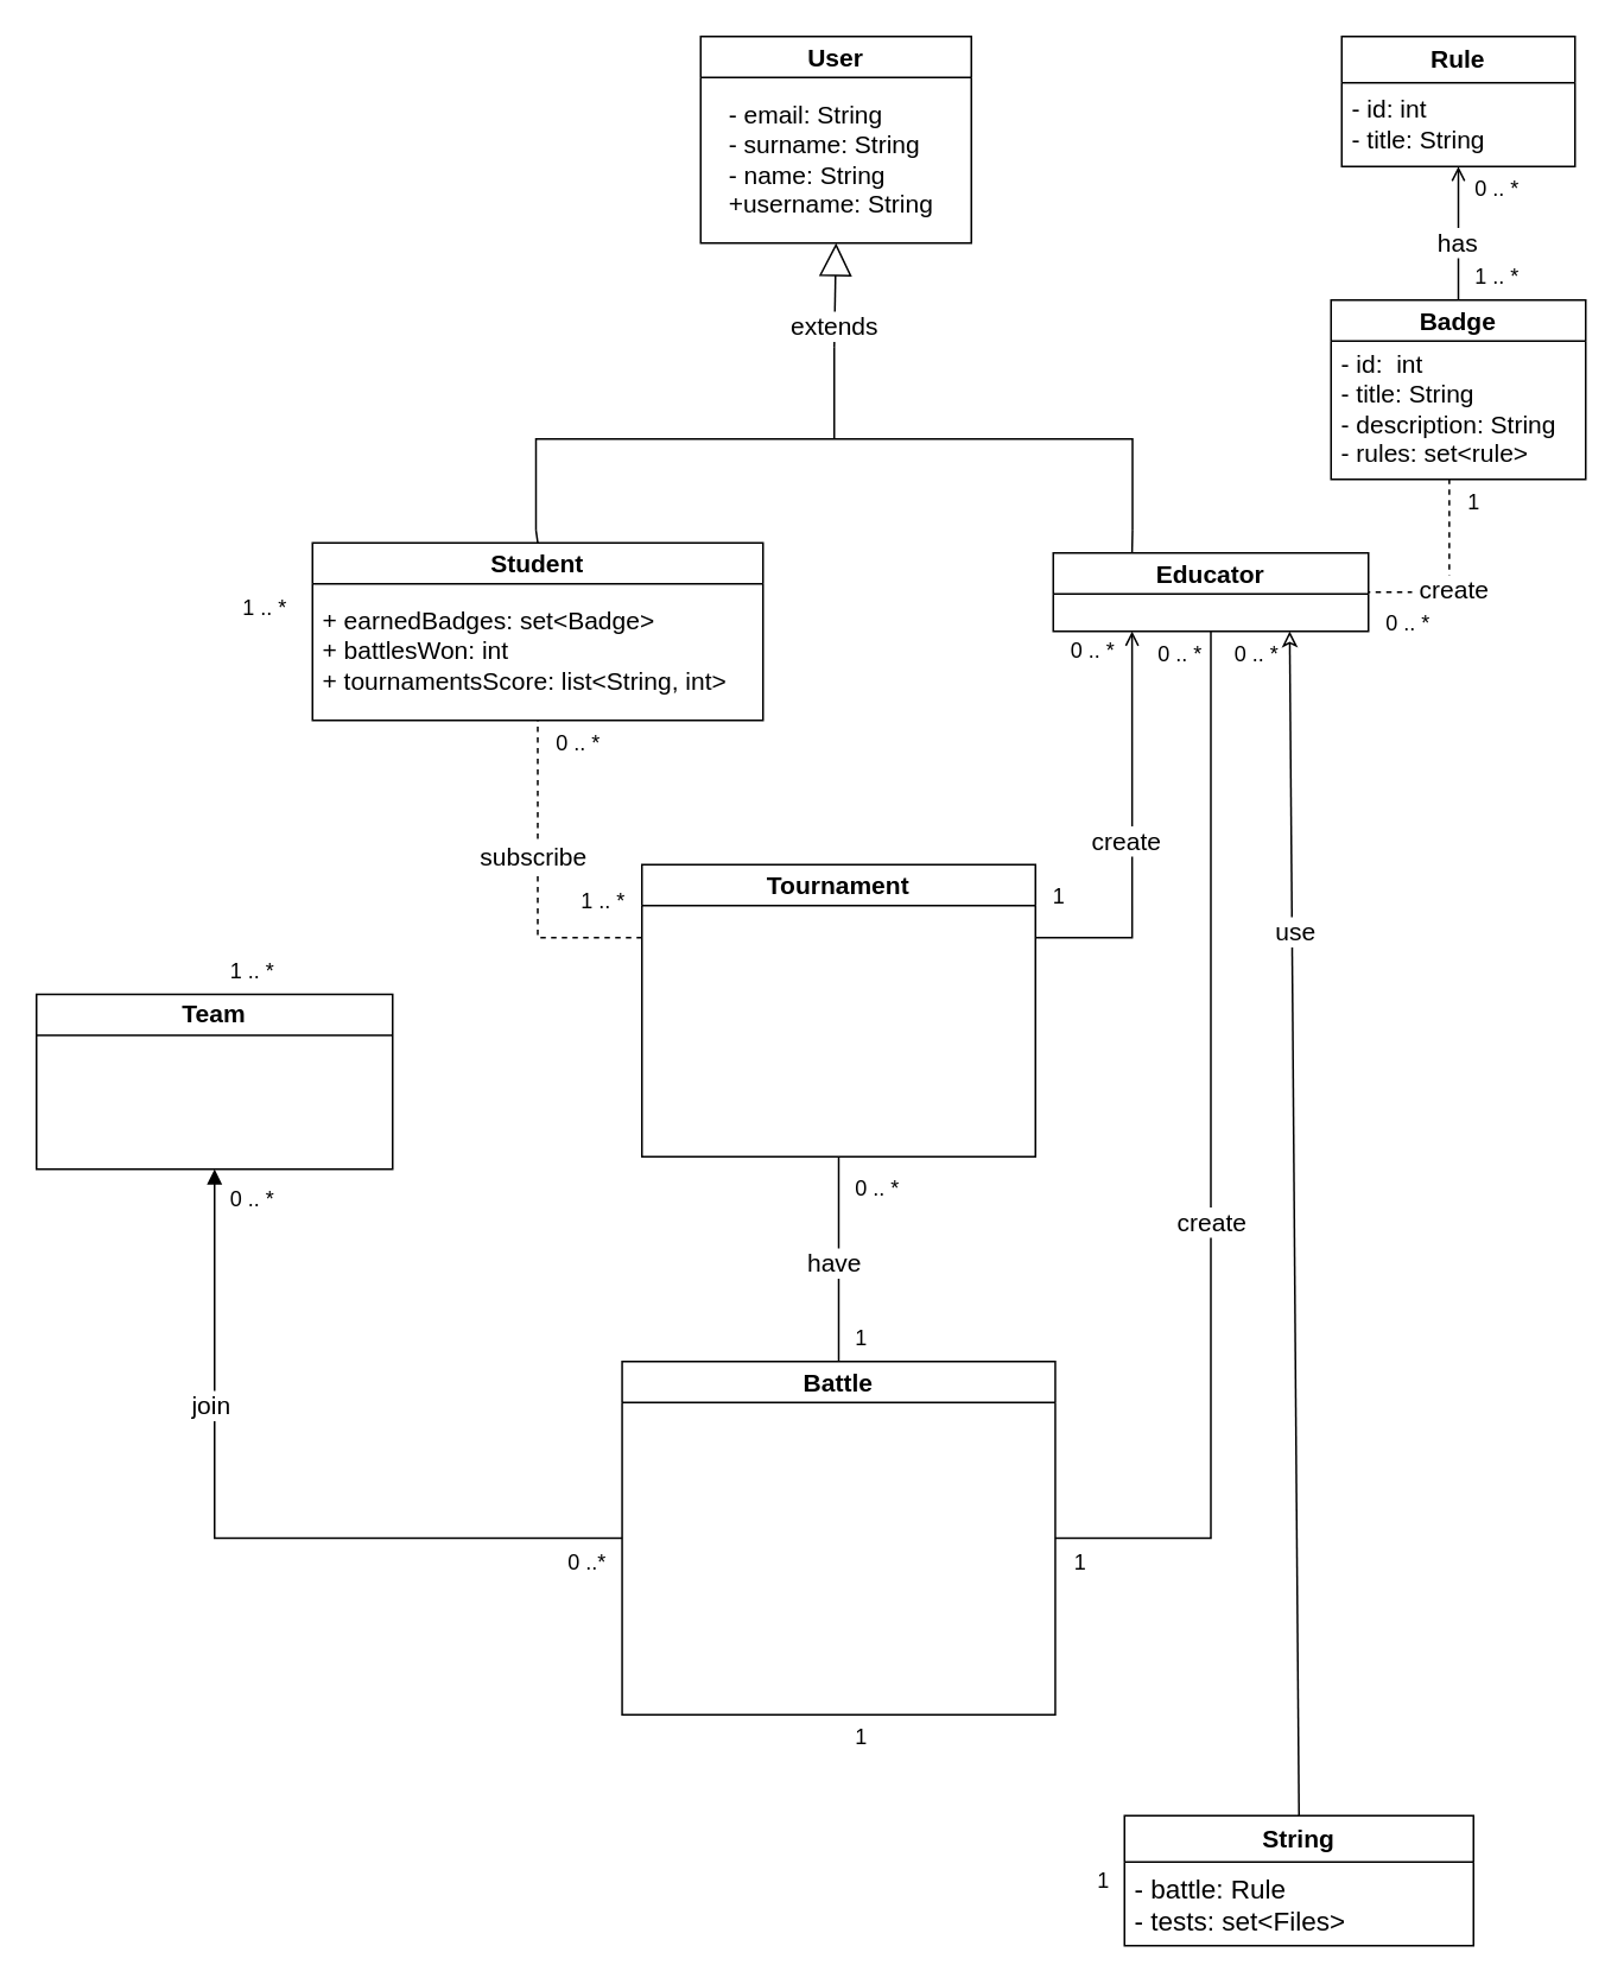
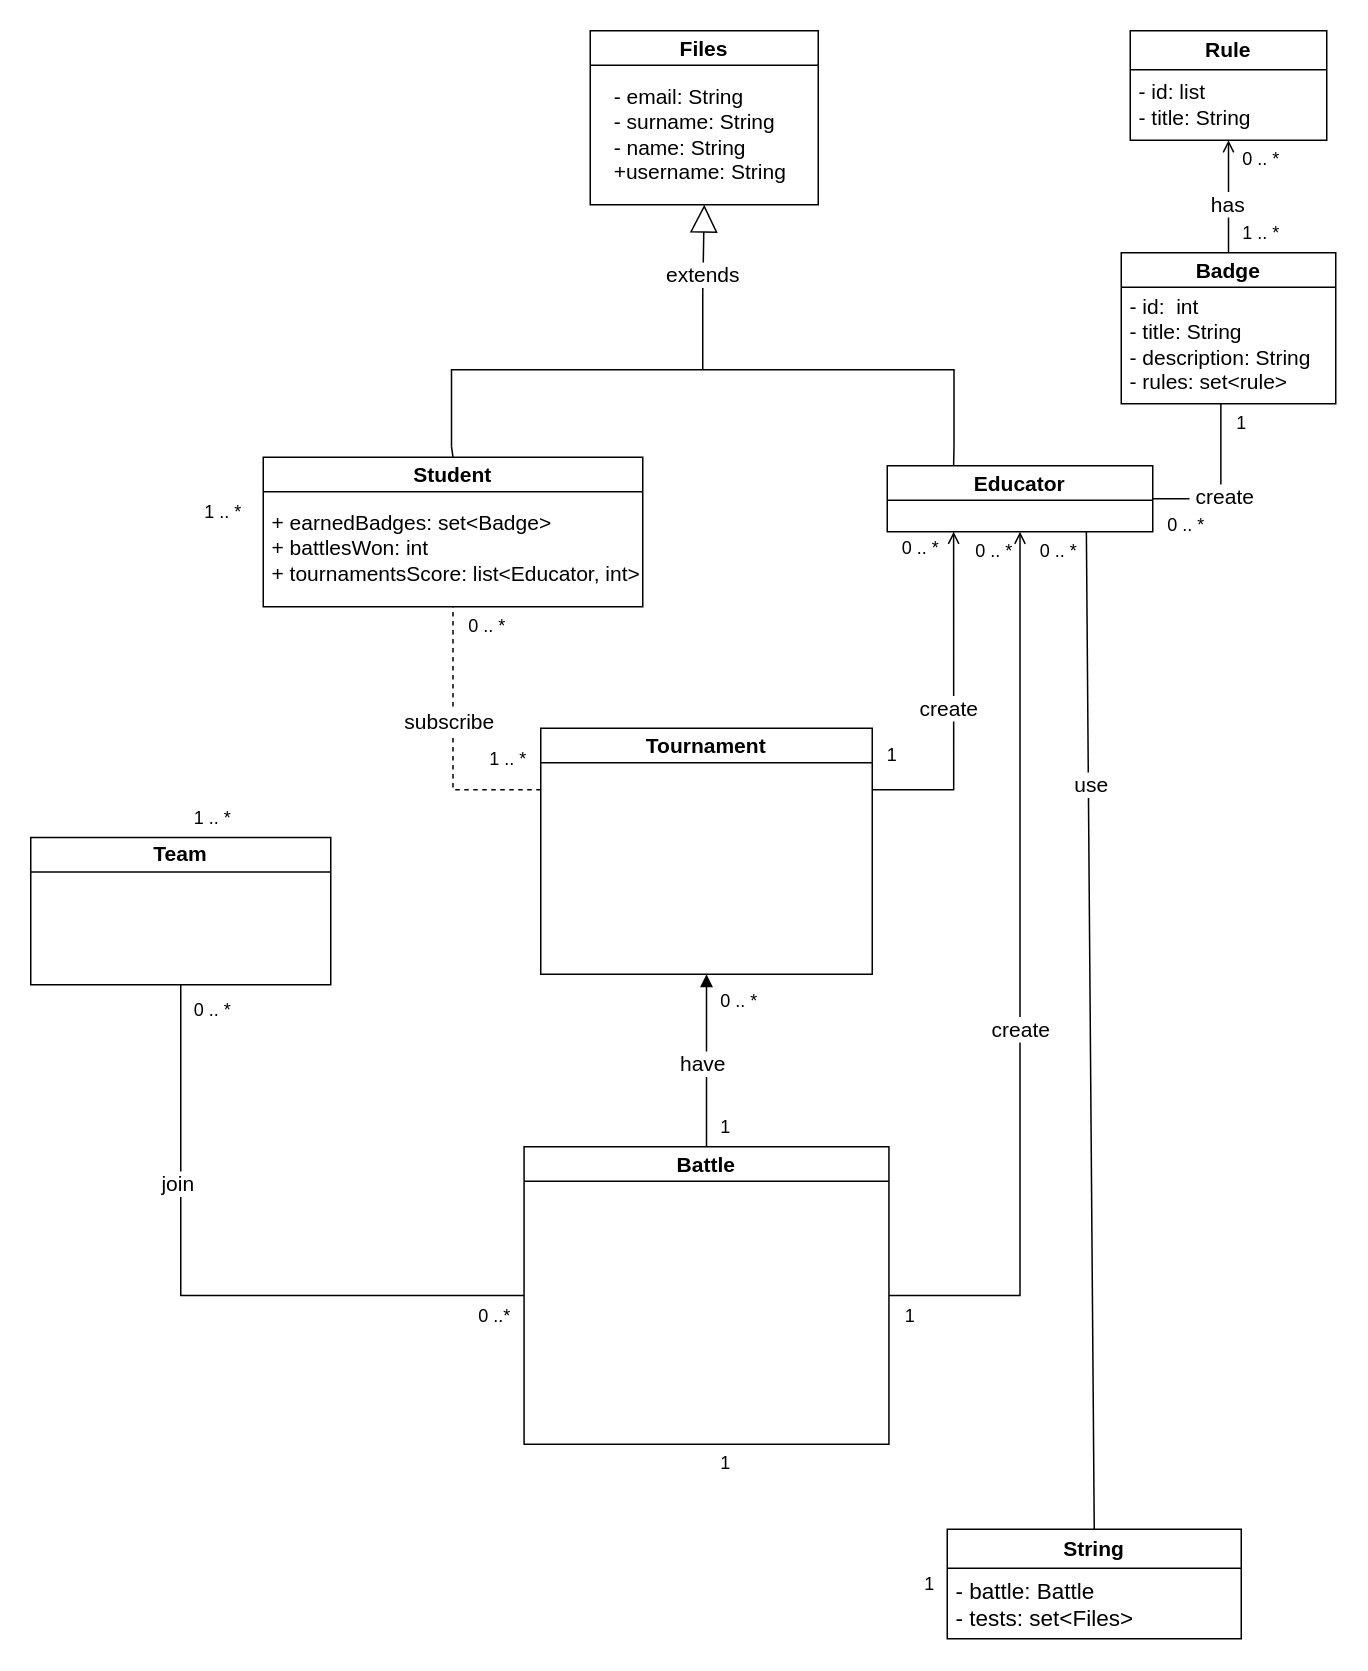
- <mxCell id="2" value="&lt;font style=&quot;font-size: 14px;&quot;&gt;User&lt;/font&gt;" style="swimlane;whiteSpace=wrap;html=1;startSize=23;rounded=0;labelBackgroundColor=none;" parent="1" vertex="1"><mxGeometry x="393" y="20" width="152" height="116" as="geometry" /></mxCell>
+ <mxCell id="2" value="&lt;font style=&quot;font-size: 14px;&quot;&gt;Files&lt;/font&gt;" style="swimlane;whiteSpace=wrap;html=1;startSize=23;rounded=0;labelBackgroundColor=none;" parent="1" vertex="1"><mxGeometry x="393" y="20" width="152" height="116" as="geometry" /></mxCell>
- <mxCell id="47" value="&lt;font style=&quot;font-size: 14px;&quot;&gt;- id: int&lt;br&gt;- title: String&lt;/font&gt;" style="text;strokeColor=none;fillColor=none;align=left;verticalAlign=top;spacingLeft=4;spacingRight=4;overflow=hidden;rotatable=0;points=[[0,0.5],[1,0.5]];portConstraint=eastwest;whiteSpace=wrap;html=1;rounded=0;labelBackgroundColor=none;" parent="46" vertex="1"><mxGeometry y="26" width="131" height="47" as="geometry" /></mxCell>
+ <mxCell id="47" value="&lt;font style=&quot;font-size: 14px;&quot;&gt;- id: list&lt;br&gt;- title: String&lt;/font&gt;" style="text;strokeColor=none;fillColor=none;align=left;verticalAlign=top;spacingLeft=4;spacingRight=4;overflow=hidden;rotatable=0;points=[[0,0.5],[1,0.5]];portConstraint=eastwest;whiteSpace=wrap;html=1;rounded=0;labelBackgroundColor=none;" parent="46" vertex="1"><mxGeometry y="26" width="131" height="47" as="geometry" /></mxCell>
- <mxCell id="25" style="rounded=0;orthogonalLoop=1;jettySize=auto;html=1;endArrow=none;endFill=0;exitX=0.449;exitY=0.997;exitDx=0;exitDy=0;exitPerimeter=0;entryX=1;entryY=0.5;entryDx=0;entryDy=0;edgeStyle=orthogonalEdgeStyle;dashed=1;" parent="1" source="28" target="6" edge="1"><mxGeometry relative="1" as="geometry"><mxPoint x="770" y="257" as="sourcePoint" /><mxPoint x="855" y="270" as="targetPoint" /></mxGeometry></mxCell>
+ <mxCell id="25" style="rounded=0;orthogonalLoop=1;jettySize=auto;html=1;endArrow=none;endFill=0;exitX=0.449;exitY=0.997;exitDx=0;exitDy=0;exitPerimeter=0;entryX=1;entryY=0.5;entryDx=0;entryDy=0;edgeStyle=orthogonalEdgeStyle;" parent="1" source="28" target="6" edge="1"><mxGeometry relative="1" as="geometry"><mxPoint x="770" y="257" as="sourcePoint" /><mxPoint x="855" y="270" as="targetPoint" /></mxGeometry></mxCell>
- <mxCell id="53" value="" style="endArrow=none;html=1;rounded=0;exitX=1;exitY=0.5;exitDx=0;exitDy=0;labelBackgroundColor=none;fontColor=default;entryX=0.5;entryY=1;entryDx=0;entryDy=0;edgeStyle=orthogonalEdgeStyle;" parent="1" source="15" target="6" edge="1"><mxGeometry width="50" height="50" relative="1" as="geometry"><mxPoint x="626.24" y="888.98" as="sourcePoint" /><mxPoint x="693" y="400" as="targetPoint" /></mxGeometry></mxCell>
+ <mxCell id="53" value="" style="endArrow=open;html=1;rounded=0;exitX=1;exitY=0.5;exitDx=0;exitDy=0;labelBackgroundColor=none;fontColor=default;entryX=0.5;entryY=1;entryDx=0;entryDy=0;edgeStyle=orthogonalEdgeStyle;" parent="1" source="15" target="6" edge="1"><mxGeometry width="50" height="50" relative="1" as="geometry"><mxPoint x="626.24" y="888.98" as="sourcePoint" /><mxPoint x="693" y="400" as="targetPoint" /></mxGeometry></mxCell>
- <mxCell id="42" style="rounded=0;orthogonalLoop=1;jettySize=auto;html=1;exitX=0.5;exitY=0;exitDx=0;exitDy=0;entryX=0.75;entryY=1;entryDx=0;entryDy=0;endArrow=classic;endFill=0;" parent="1" source="44" target="6" edge="1"><mxGeometry relative="1" as="geometry" /></mxCell>
+ <mxCell id="42" style="rounded=0;orthogonalLoop=1;jettySize=auto;html=1;exitX=0.5;exitY=0;exitDx=0;exitDy=0;entryX=0.75;entryY=1;entryDx=0;entryDy=0;endArrow=none;endFill=0;" parent="1" source="44" target="6" edge="1"><mxGeometry relative="1" as="geometry" /></mxCell>
- <mxCell id="5" value="&lt;font style=&quot;font-size: 14px;&quot;&gt;+ earnedBadges: set&amp;lt;Badge&amp;gt;&lt;br&gt;+ battlesWon: int&lt;br&gt;+ tournamentsScore: list&amp;lt;String, int&amp;gt;&lt;br&gt;&lt;/font&gt;" style="text;html=1;align=left;verticalAlign=middle;resizable=0;points=[];autosize=1;strokeColor=none;fillColor=none;rounded=0;labelBackgroundColor=none;" parent="4" vertex="1"><mxGeometry x="4" y="29.5" width="245" height="62" as="geometry" /></mxCell>
+ <mxCell id="5" value="&lt;font style=&quot;font-size: 14px;&quot;&gt;+ earnedBadges: set&amp;lt;Badge&amp;gt;&lt;br&gt;+ battlesWon: int&lt;br&gt;+ tournamentsScore: list&amp;lt;Educator, int&amp;gt;&lt;br&gt;&lt;/font&gt;" style="text;html=1;align=left;verticalAlign=middle;resizable=0;points=[];autosize=1;strokeColor=none;fillColor=none;rounded=0;labelBackgroundColor=none;" parent="4" vertex="1"><mxGeometry x="4" y="29.5" width="245" height="62" as="geometry" /></mxCell>
- <mxCell id="16" value="" style="endArrow=none;html=1;rounded=0;entryX=0.5;entryY=1;entryDx=0;entryDy=0;exitX=0.5;exitY=0;exitDx=0;exitDy=0;labelBackgroundColor=none;fontColor=default;" parent="1" source="15" target="8" edge="1"><mxGeometry width="50" height="50" relative="1" as="geometry"><mxPoint x="407" y="814.75" as="sourcePoint" /><mxPoint x="457" y="764.75" as="targetPoint" /></mxGeometry></mxCell>
+ <mxCell id="16" value="" style="endArrow=block;html=1;rounded=0;entryX=0.5;entryY=1;entryDx=0;entryDy=0;exitX=0.5;exitY=0;exitDx=0;exitDy=0;labelBackgroundColor=none;fontColor=default;" parent="1" source="15" target="8" edge="1"><mxGeometry width="50" height="50" relative="1" as="geometry"><mxPoint x="407" y="814.75" as="sourcePoint" /><mxPoint x="457" y="764.75" as="targetPoint" /></mxGeometry></mxCell>
- <mxCell id="32" value="" style="endArrow=block;html=1;rounded=0;exitX=0;exitY=0.5;exitDx=0;exitDy=0;entryX=0.5;entryY=1;entryDx=0;entryDy=0;labelBackgroundColor=none;fontColor=default;edgeStyle=orthogonalEdgeStyle;" parent="1" source="15" target="20" edge="1"><mxGeometry width="50" height="50" relative="1" as="geometry"><mxPoint x="284" y="759.75" as="sourcePoint" /><mxPoint x="-576" y="349.75" as="targetPoint" /></mxGeometry></mxCell>
+ <mxCell id="32" value="" style="endArrow=none;html=1;rounded=0;exitX=0;exitY=0.5;exitDx=0;exitDy=0;entryX=0.5;entryY=1;entryDx=0;entryDy=0;labelBackgroundColor=none;fontColor=default;edgeStyle=orthogonalEdgeStyle;" parent="1" source="15" target="20" edge="1"><mxGeometry width="50" height="50" relative="1" as="geometry"><mxPoint x="284" y="759.75" as="sourcePoint" /><mxPoint x="-576" y="349.75" as="targetPoint" /></mxGeometry></mxCell>
- <mxCell id="45" value="&lt;font style=&quot;font-size: 15px;&quot;&gt;- battle: Rule&lt;br&gt;- tests: set&amp;lt;Files&amp;gt;&lt;/font&gt;" style="text;strokeColor=none;fillColor=none;align=left;verticalAlign=top;spacingLeft=4;spacingRight=4;overflow=hidden;rotatable=0;points=[[0,0.5],[1,0.5]];portConstraint=eastwest;whiteSpace=wrap;html=1;rounded=0;labelBackgroundColor=none;" parent="44" vertex="1"><mxGeometry y="26" width="196" height="47" as="geometry" /></mxCell>
+ <mxCell id="45" value="&lt;font style=&quot;font-size: 15px;&quot;&gt;- battle: Battle&lt;br&gt;- tests: set&amp;lt;Files&amp;gt;&lt;/font&gt;" style="text;strokeColor=none;fillColor=none;align=left;verticalAlign=top;spacingLeft=4;spacingRight=4;overflow=hidden;rotatable=0;points=[[0,0.5],[1,0.5]];portConstraint=eastwest;whiteSpace=wrap;html=1;rounded=0;labelBackgroundColor=none;" parent="44" vertex="1"><mxGeometry y="26" width="196" height="47" as="geometry" /></mxCell>
